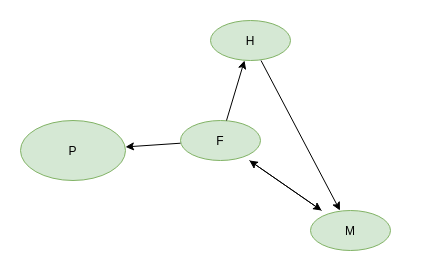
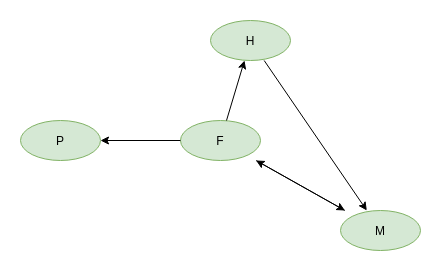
- <mxCell id="5" value="P" style="shape=ellipse;fillColor=#d5e8d4;strokeColor=#82b366;" vertex="1" parent="1"><mxGeometry x="20" y="120" width="105" height="60" as="geometry" /></mxCell>
+ <mxCell id="5" value="P" style="shape=ellipse;fillColor=#d5e8d4;strokeColor=#82b366;" vertex="1" parent="1"><mxGeometry x="20" y="120" width="80" height="40" as="geometry" /></mxCell>
- <mxCell id="2" value="M" style="shape=ellipse;fillColor=#d5e8d4;strokeColor=#82b366;" vertex="1" parent="1"><mxGeometry x="310" y="210" width="80" height="40" as="geometry" /></mxCell>
+ <mxCell id="2" value="M" style="shape=ellipse;fillColor=#d5e8d4;strokeColor=#82b366;" vertex="1" parent="1"><mxGeometry x="340" y="210" width="80" height="40" as="geometry" /></mxCell>
